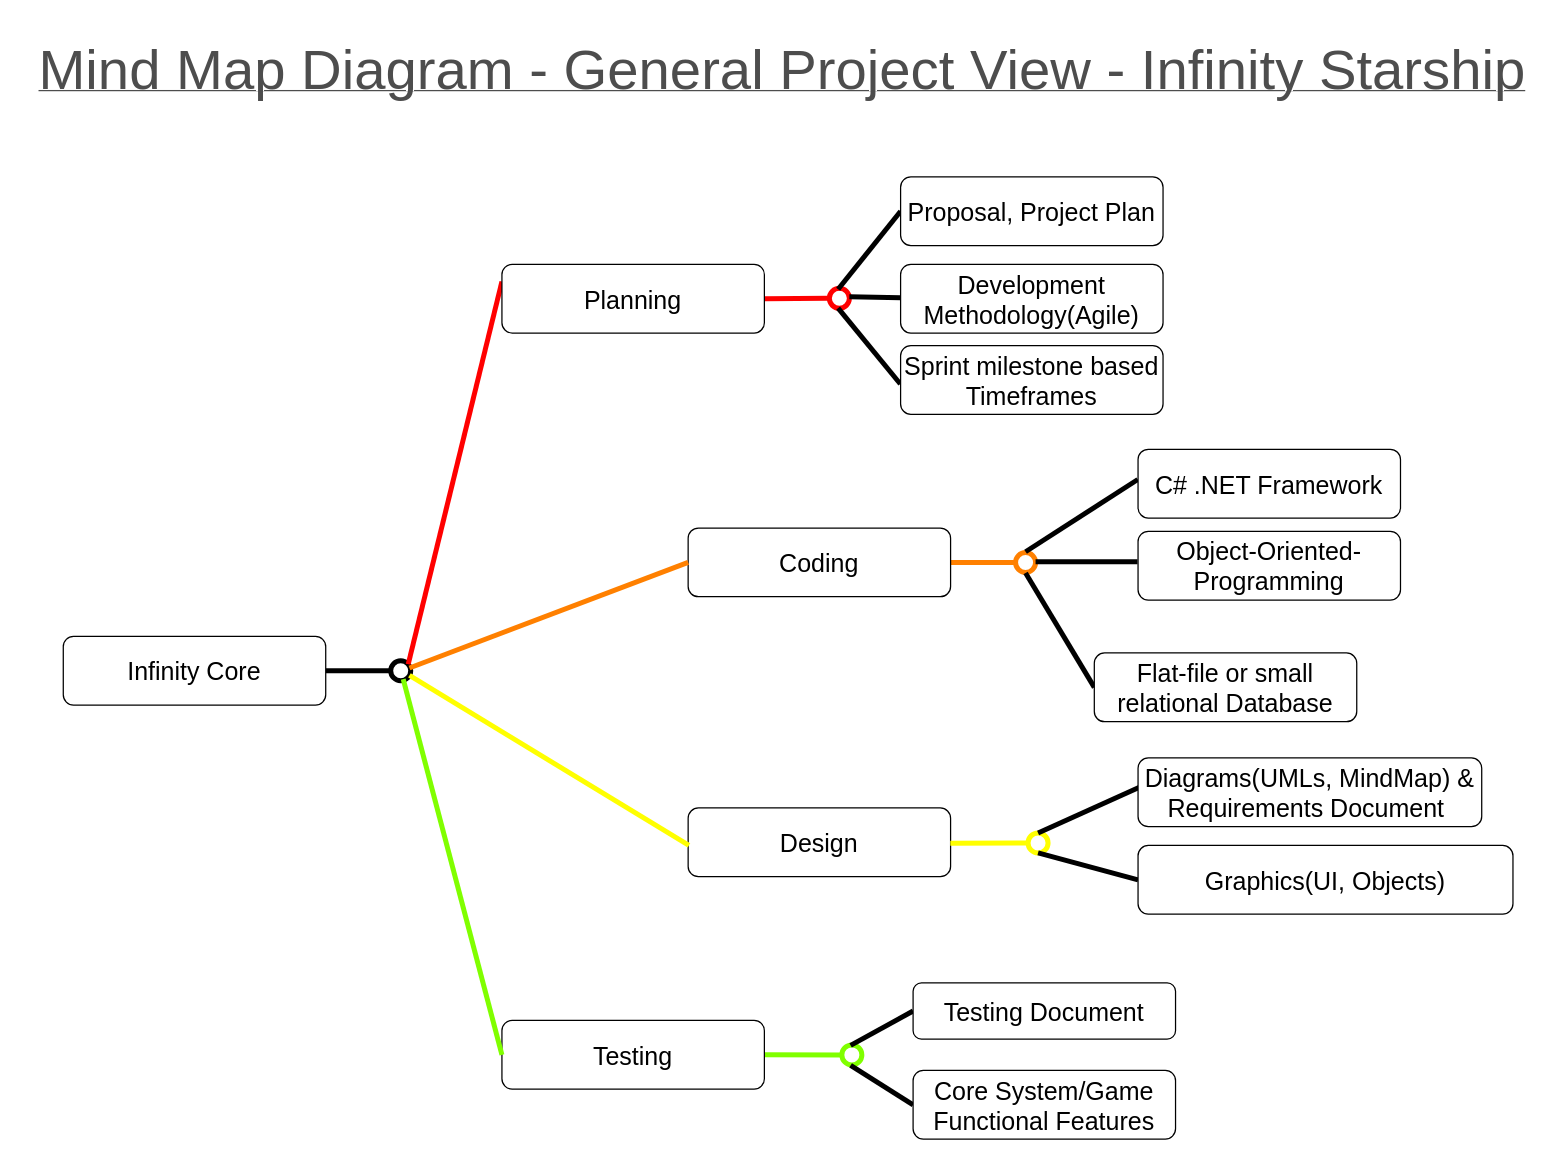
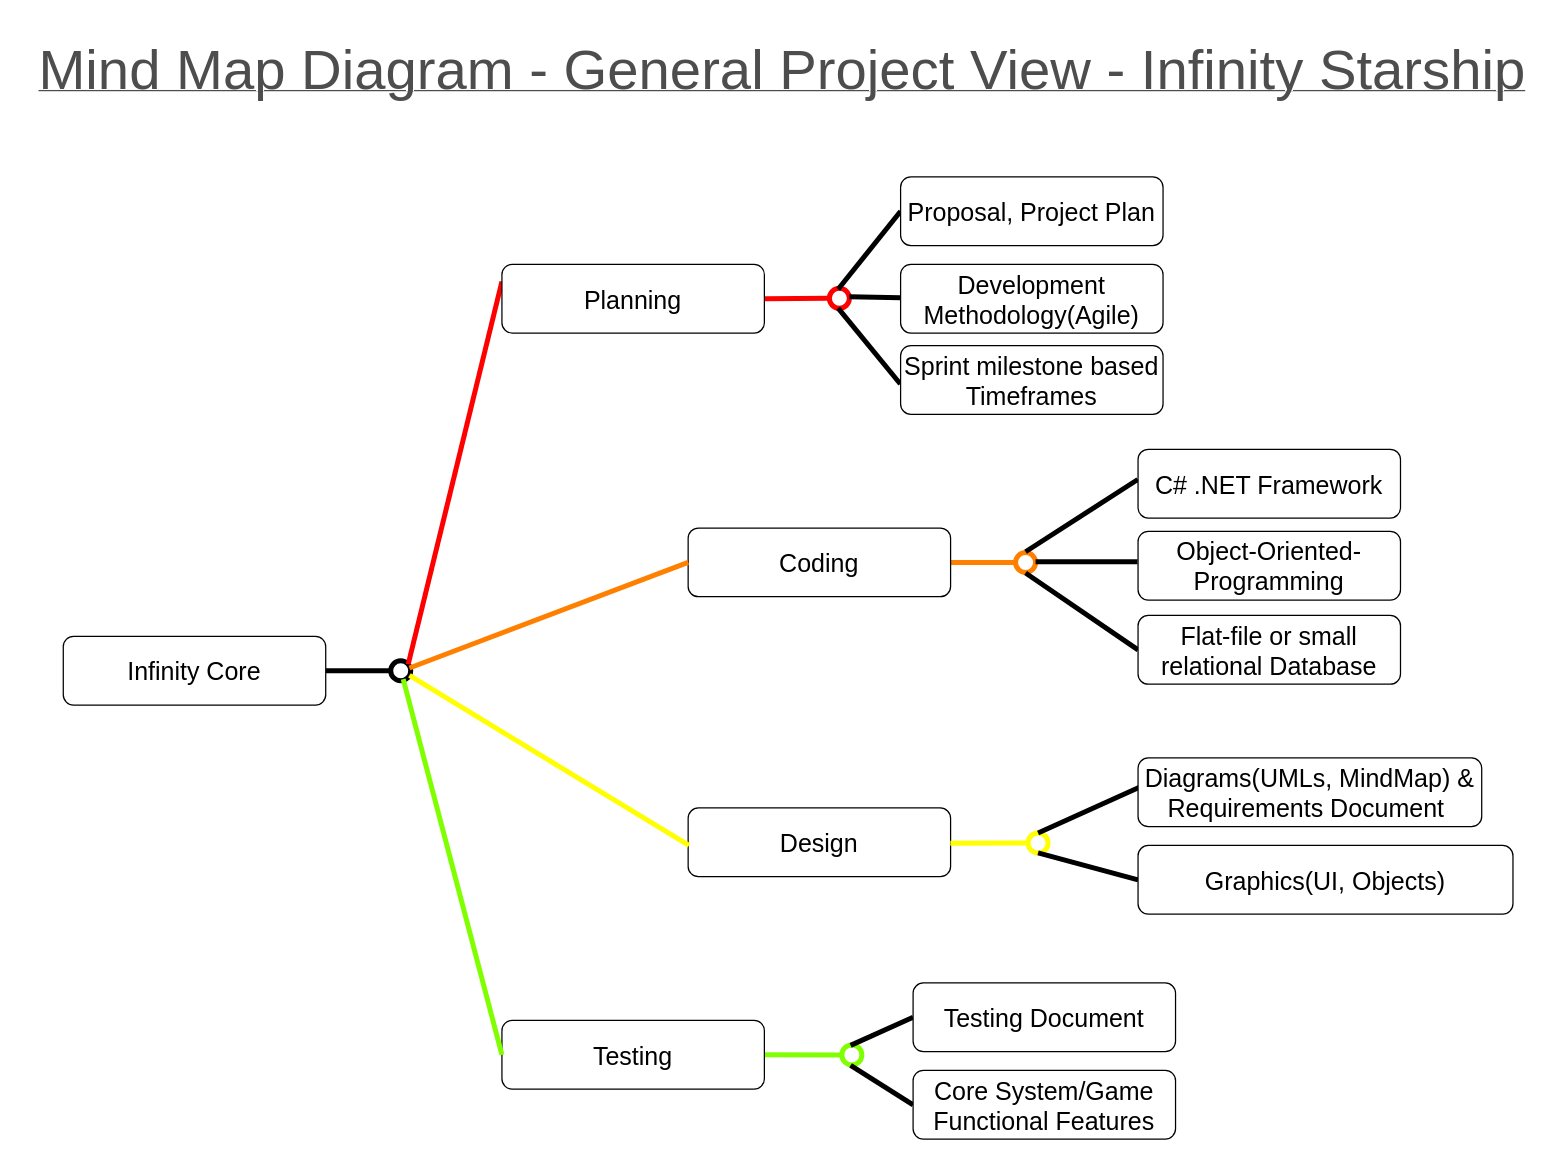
- <mxCell id="26" value="&lt;font style=&quot;font-size: 20px;&quot;&gt;Flat-file or small relational Database&lt;/font&gt;" style="rounded=1;whiteSpace=wrap;html=1;" parent="1" vertex="1"><mxGeometry x="875" y="522" width="210" height="55" as="geometry" /></mxCell>
+ <mxCell id="26" value="&lt;font style=&quot;font-size: 20px;&quot;&gt;Flat-file or small relational Database&lt;/font&gt;" style="rounded=1;whiteSpace=wrap;html=1;" parent="1" vertex="1"><mxGeometry x="910" y="492" width="210" height="55" as="geometry" /></mxCell>
- <mxCell id="24" value="&lt;font style=&quot;font-size: 20px;&quot;&gt;Testing Document&lt;/font&gt;" style="rounded=1;whiteSpace=wrap;html=1;" parent="1" vertex="1"><mxGeometry x="730" y="786" width="210" height="45" as="geometry" /></mxCell>
+ <mxCell id="24" value="&lt;font style=&quot;font-size: 20px;&quot;&gt;Testing Document&lt;/font&gt;" style="rounded=1;whiteSpace=wrap;html=1;" parent="1" vertex="1"><mxGeometry x="730" y="786" width="210" height="55" as="geometry" /></mxCell>
